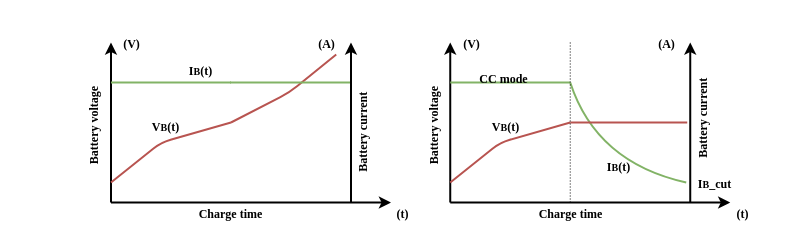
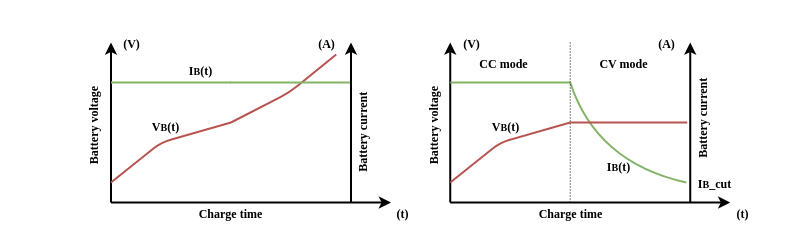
+ <mxCell id="11" value="&lt;font face=&quot;Comic Sans MS&quot;&gt;&lt;b style=&quot;font-size: 12px;&quot;&gt;CV mode&lt;/b&gt;&lt;/font&gt;" style="text;html=1;strokeColor=none;fillColor=none;align=center;verticalAlign=middle;whiteSpace=wrap;rounded=0;strokeWidth=2;fontFamily=Courier New;fontSize=50;" vertex="1" parent="1"><mxGeometry x="595.5" y="40" width="55" height="20" as="geometry" /></mxCell>
- <mxCell id="10" value="&lt;font face=&quot;Comic Sans MS&quot;&gt;&lt;b style=&quot;font-size: 12px;&quot;&gt;CC mode&lt;/b&gt;&lt;/font&gt;" style="text;html=1;strokeColor=none;fillColor=none;align=center;verticalAlign=middle;whiteSpace=wrap;rounded=0;strokeWidth=2;fontFamily=Courier New;fontSize=50;" vertex="1" parent="1"><mxGeometry x="475.5" y="55" width="55" height="20" as="geometry" /></mxCell>
+ <mxCell id="10" value="&lt;font face=&quot;Comic Sans MS&quot;&gt;&lt;b style=&quot;font-size: 12px;&quot;&gt;CC mode&lt;/b&gt;&lt;/font&gt;" style="text;html=1;strokeColor=none;fillColor=none;align=center;verticalAlign=middle;whiteSpace=wrap;rounded=0;strokeWidth=2;fontFamily=Courier New;fontSize=50;" vertex="1" parent="1"><mxGeometry x="475.5" y="40" width="55" height="20" as="geometry" /></mxCell>
